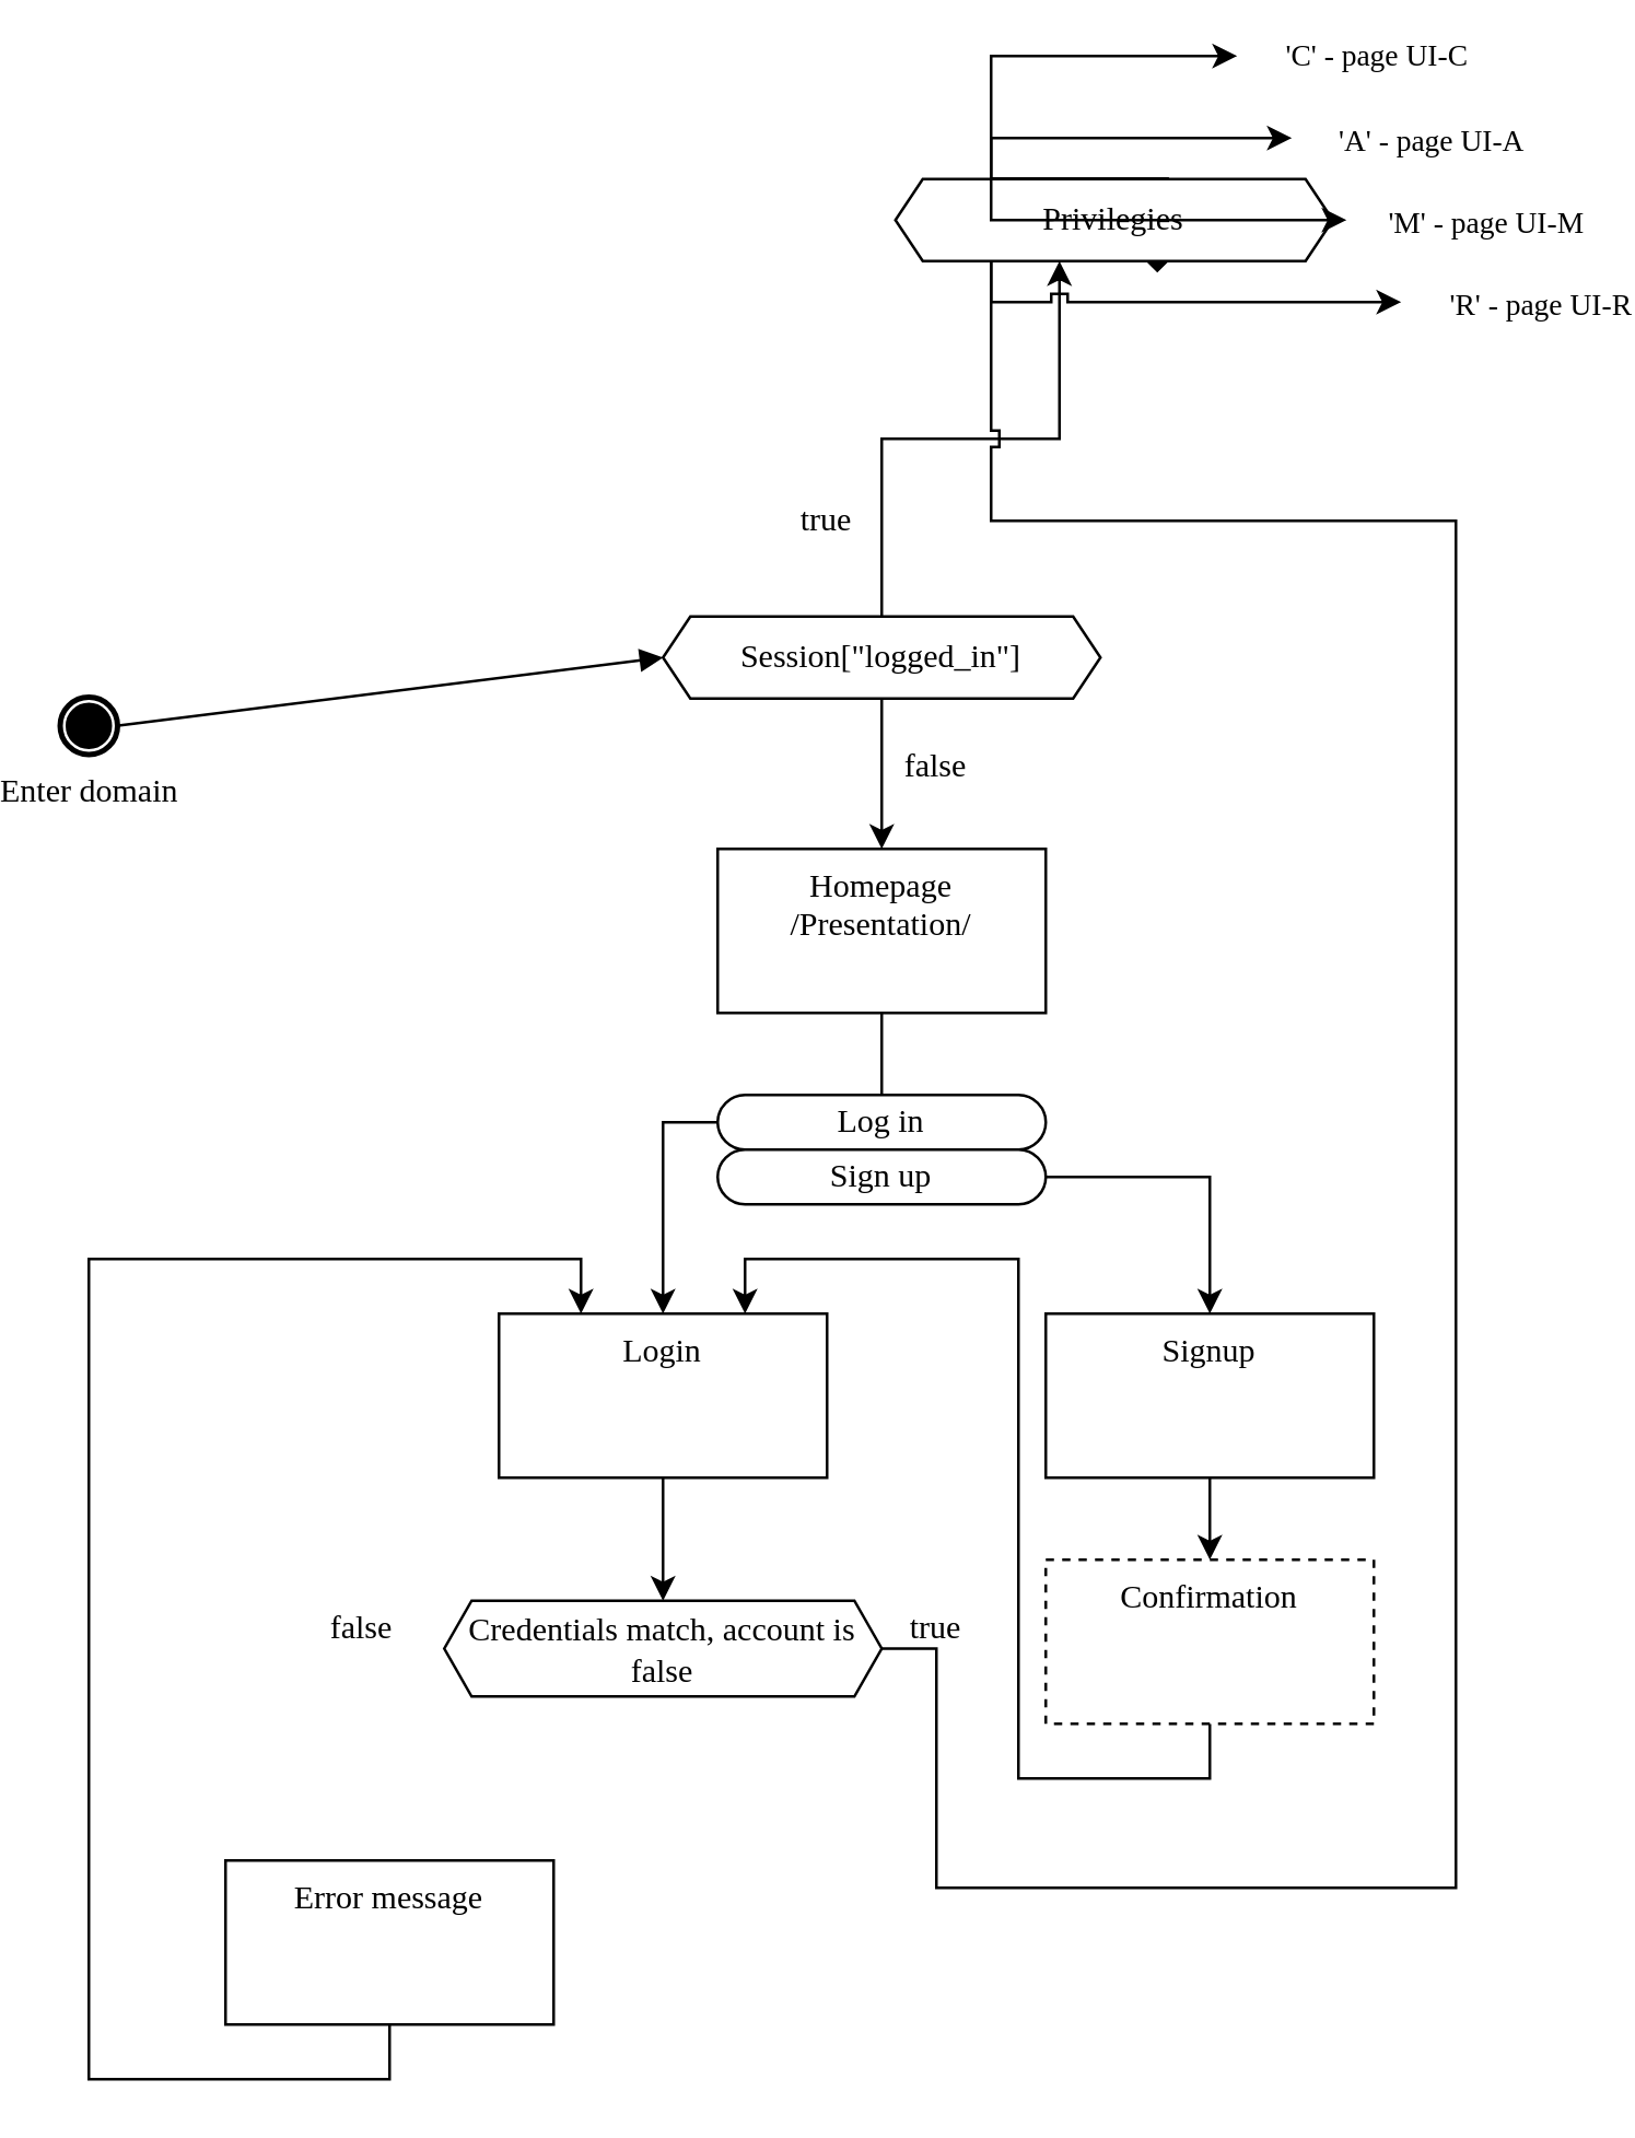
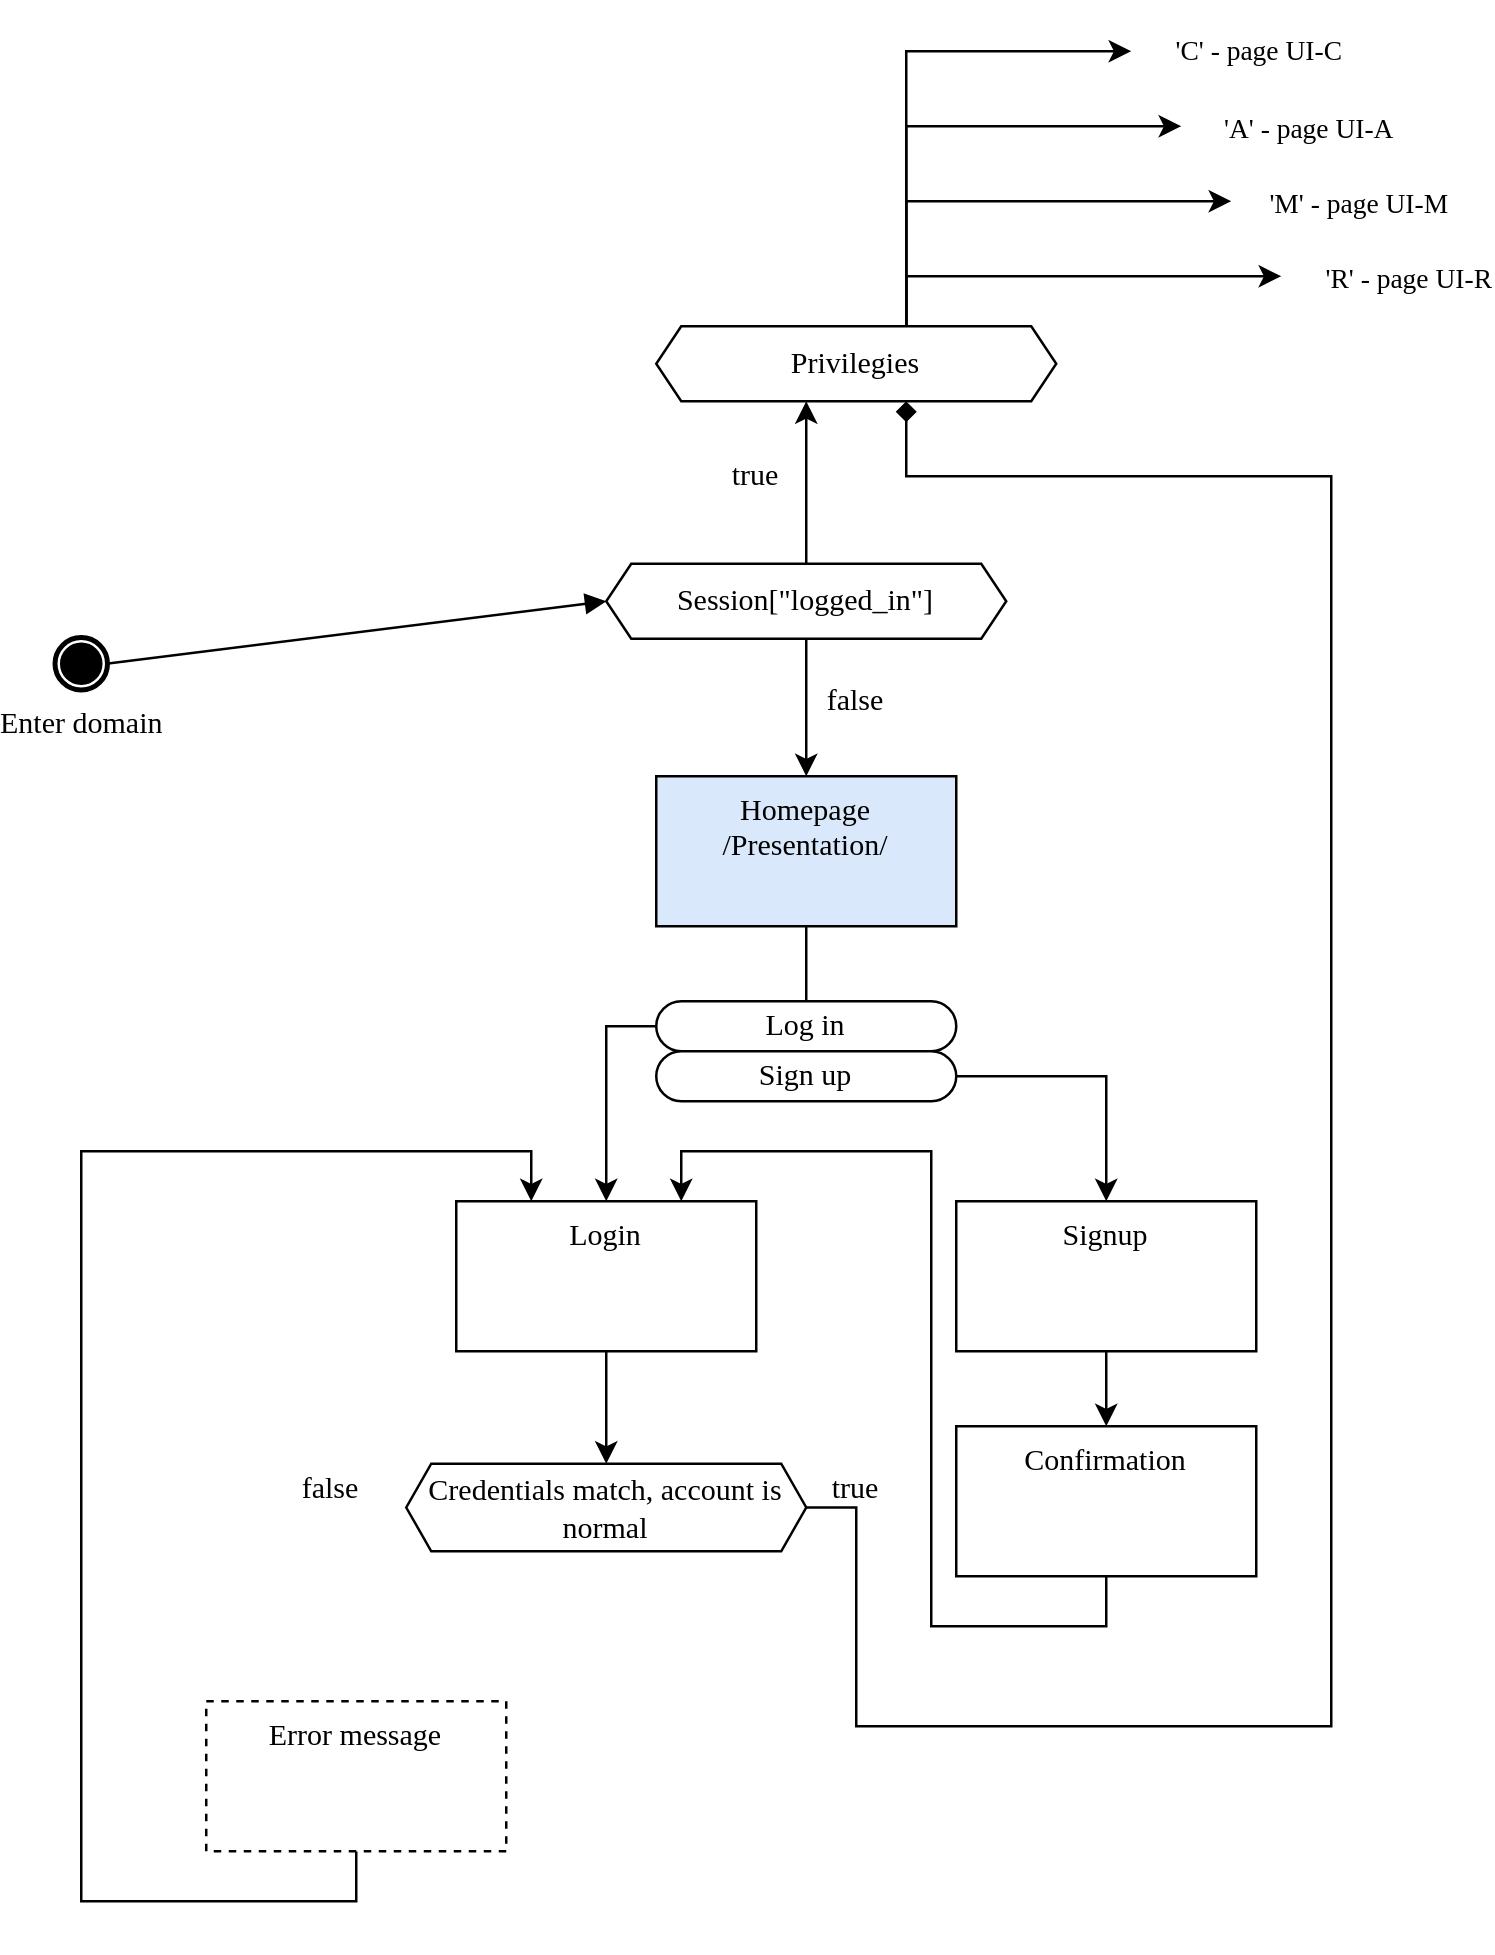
- <mxCell id="24" value="Privilegies" style="shape=hexagon;perimeter=hexagonPerimeter2;whiteSpace=wrap;html=1;fixedSize=1;strokeColor=#000000;fillColor=#ffffff;size=10;fontFamily=Verdana;" parent="1" vertex="1"><mxGeometry x="325" y="65" width="160" height="30" as="geometry" /></mxCell>
+ <mxCell id="24" value="Privilegies" style="shape=hexagon;perimeter=hexagonPerimeter2;whiteSpace=wrap;html=1;fixedSize=1;strokeColor=#000000;fillColor=#ffffff;size=10;fontFamily=Verdana;" parent="1" vertex="1"><mxGeometry x="260" y="130" width="160" height="30" as="geometry" /></mxCell>
- <mxCell id="9" value="Homepage&lt;br&gt;/Presentation/" style="rounded=0;whiteSpace=wrap;html=1;strokeColor=#000000;fillColor=#ffffff;fontFamily=Verdana;verticalAlign=top;" parent="1" vertex="1"><mxGeometry x="260" y="310" width="120" height="60" as="geometry" /></mxCell>
+ <mxCell id="9" value="Homepage&lt;br&gt;/Presentation/" style="rounded=0;whiteSpace=wrap;html=1;strokeColor=#000000;fillColor=#dae8fc;fontFamily=Verdana;verticalAlign=top;" parent="1" vertex="1"><mxGeometry x="260" y="310" width="120" height="60" as="geometry" /></mxCell>
- <mxCell id="20" value="Confirmation" style="rounded=0;whiteSpace=wrap;html=1;strokeColor=#000000;fillColor=#ffffff;fontFamily=Verdana;verticalAlign=top;dashed=1;" parent="1" vertex="1"><mxGeometry x="380" y="570" width="120" height="60" as="geometry" /></mxCell>
+ <mxCell id="20" value="Confirmation" style="rounded=0;whiteSpace=wrap;html=1;strokeColor=#000000;fillColor=#ffffff;fontFamily=Verdana;verticalAlign=top;" parent="1" vertex="1"><mxGeometry x="380" y="570" width="120" height="60" as="geometry" /></mxCell>
- <mxCell id="22" value="Credentials match, account is false" style="shape=hexagon;perimeter=hexagonPerimeter2;whiteSpace=wrap;html=1;fixedSize=1;strokeColor=#000000;fillColor=#ffffff;size=10;fontFamily=Verdana;" parent="1" vertex="1"><mxGeometry x="160" y="585" width="160" height="35" as="geometry" /></mxCell>
+ <mxCell id="22" value="Credentials match, account is normal" style="shape=hexagon;perimeter=hexagonPerimeter2;whiteSpace=wrap;html=1;fixedSize=1;strokeColor=#000000;fillColor=#ffffff;size=10;fontFamily=Verdana;" parent="1" vertex="1"><mxGeometry x="160" y="585" width="160" height="35" as="geometry" /></mxCell>
- <mxCell id="26" value="Error message" style="rounded=0;whiteSpace=wrap;html=1;strokeColor=#000000;fillColor=#ffffff;fontFamily=Verdana;verticalAlign=top;" parent="1" vertex="1"><mxGeometry x="80" y="680" width="120" height="60" as="geometry" /></mxCell>
+ <mxCell id="26" value="Error message" style="rounded=0;whiteSpace=wrap;html=1;strokeColor=#000000;fillColor=#ffffff;fontFamily=Verdana;verticalAlign=top;dashed=1;" parent="1" vertex="1"><mxGeometry x="80" y="680" width="120" height="60" as="geometry" /></mxCell>
